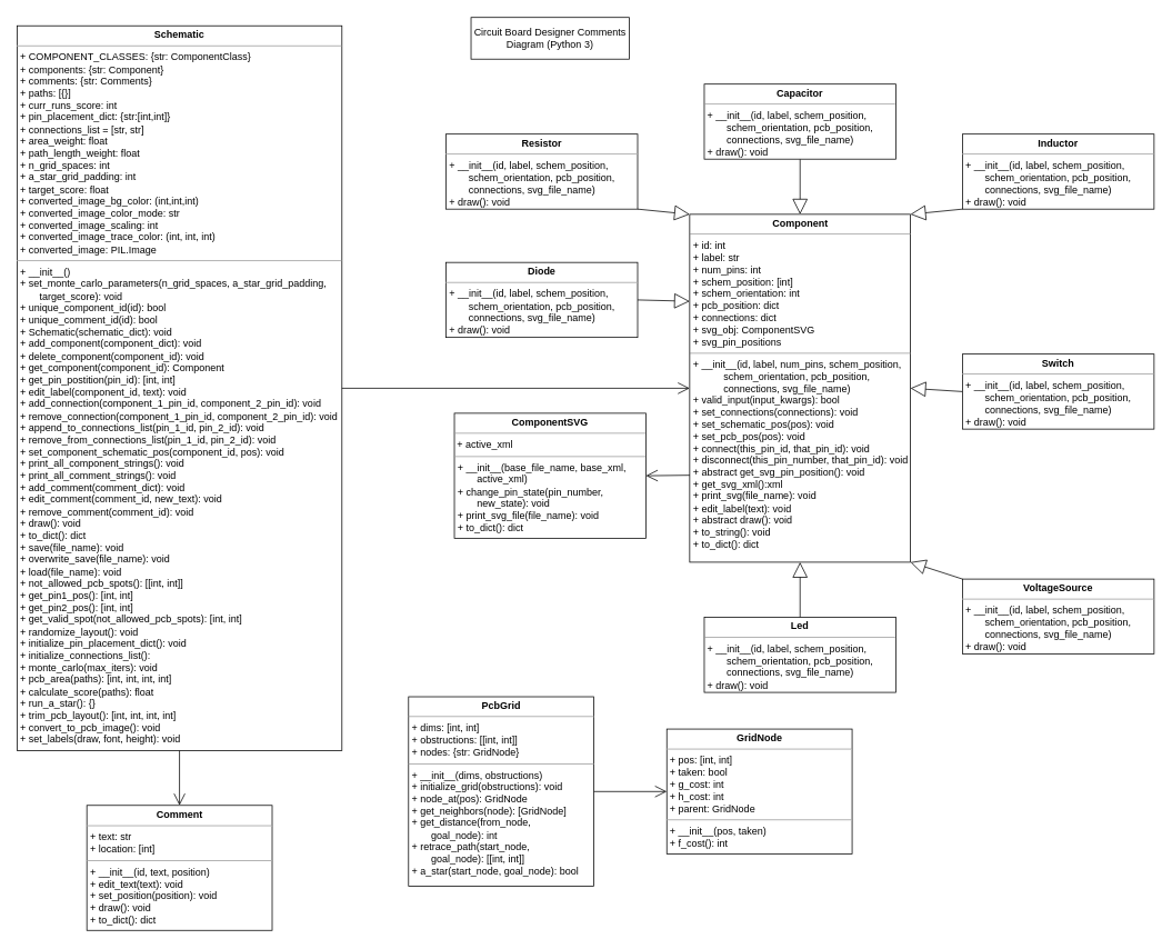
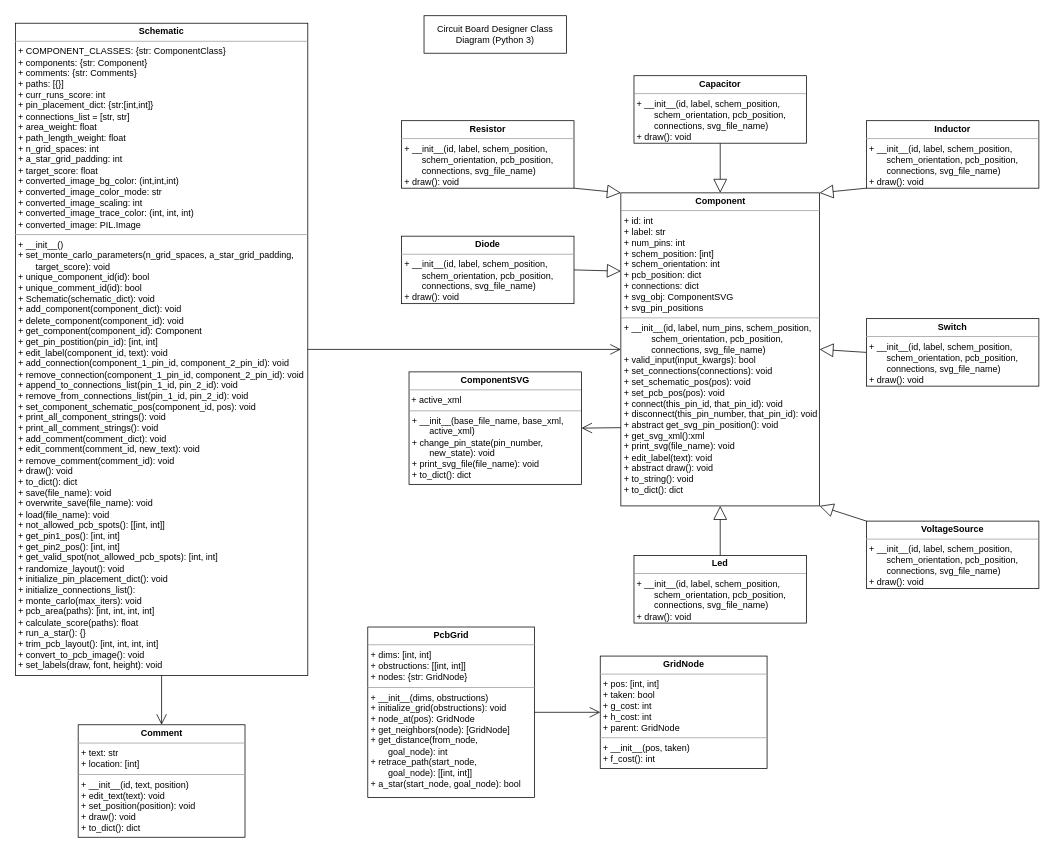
- <mxCell id="15" value="Circuit Board Designer Comments Diagram (Python 3)" style="rounded=0;whiteSpace=wrap;html=1;" parent="1" vertex="1"><mxGeometry x="565" y="20" width="190" height="50" as="geometry" /></mxCell>
+ <mxCell id="15" value="Circuit Board Designer Class Diagram (Python 3)" style="rounded=0;whiteSpace=wrap;html=1;" parent="1" vertex="1"><mxGeometry x="565" y="20" width="190" height="50" as="geometry" /></mxCell>
